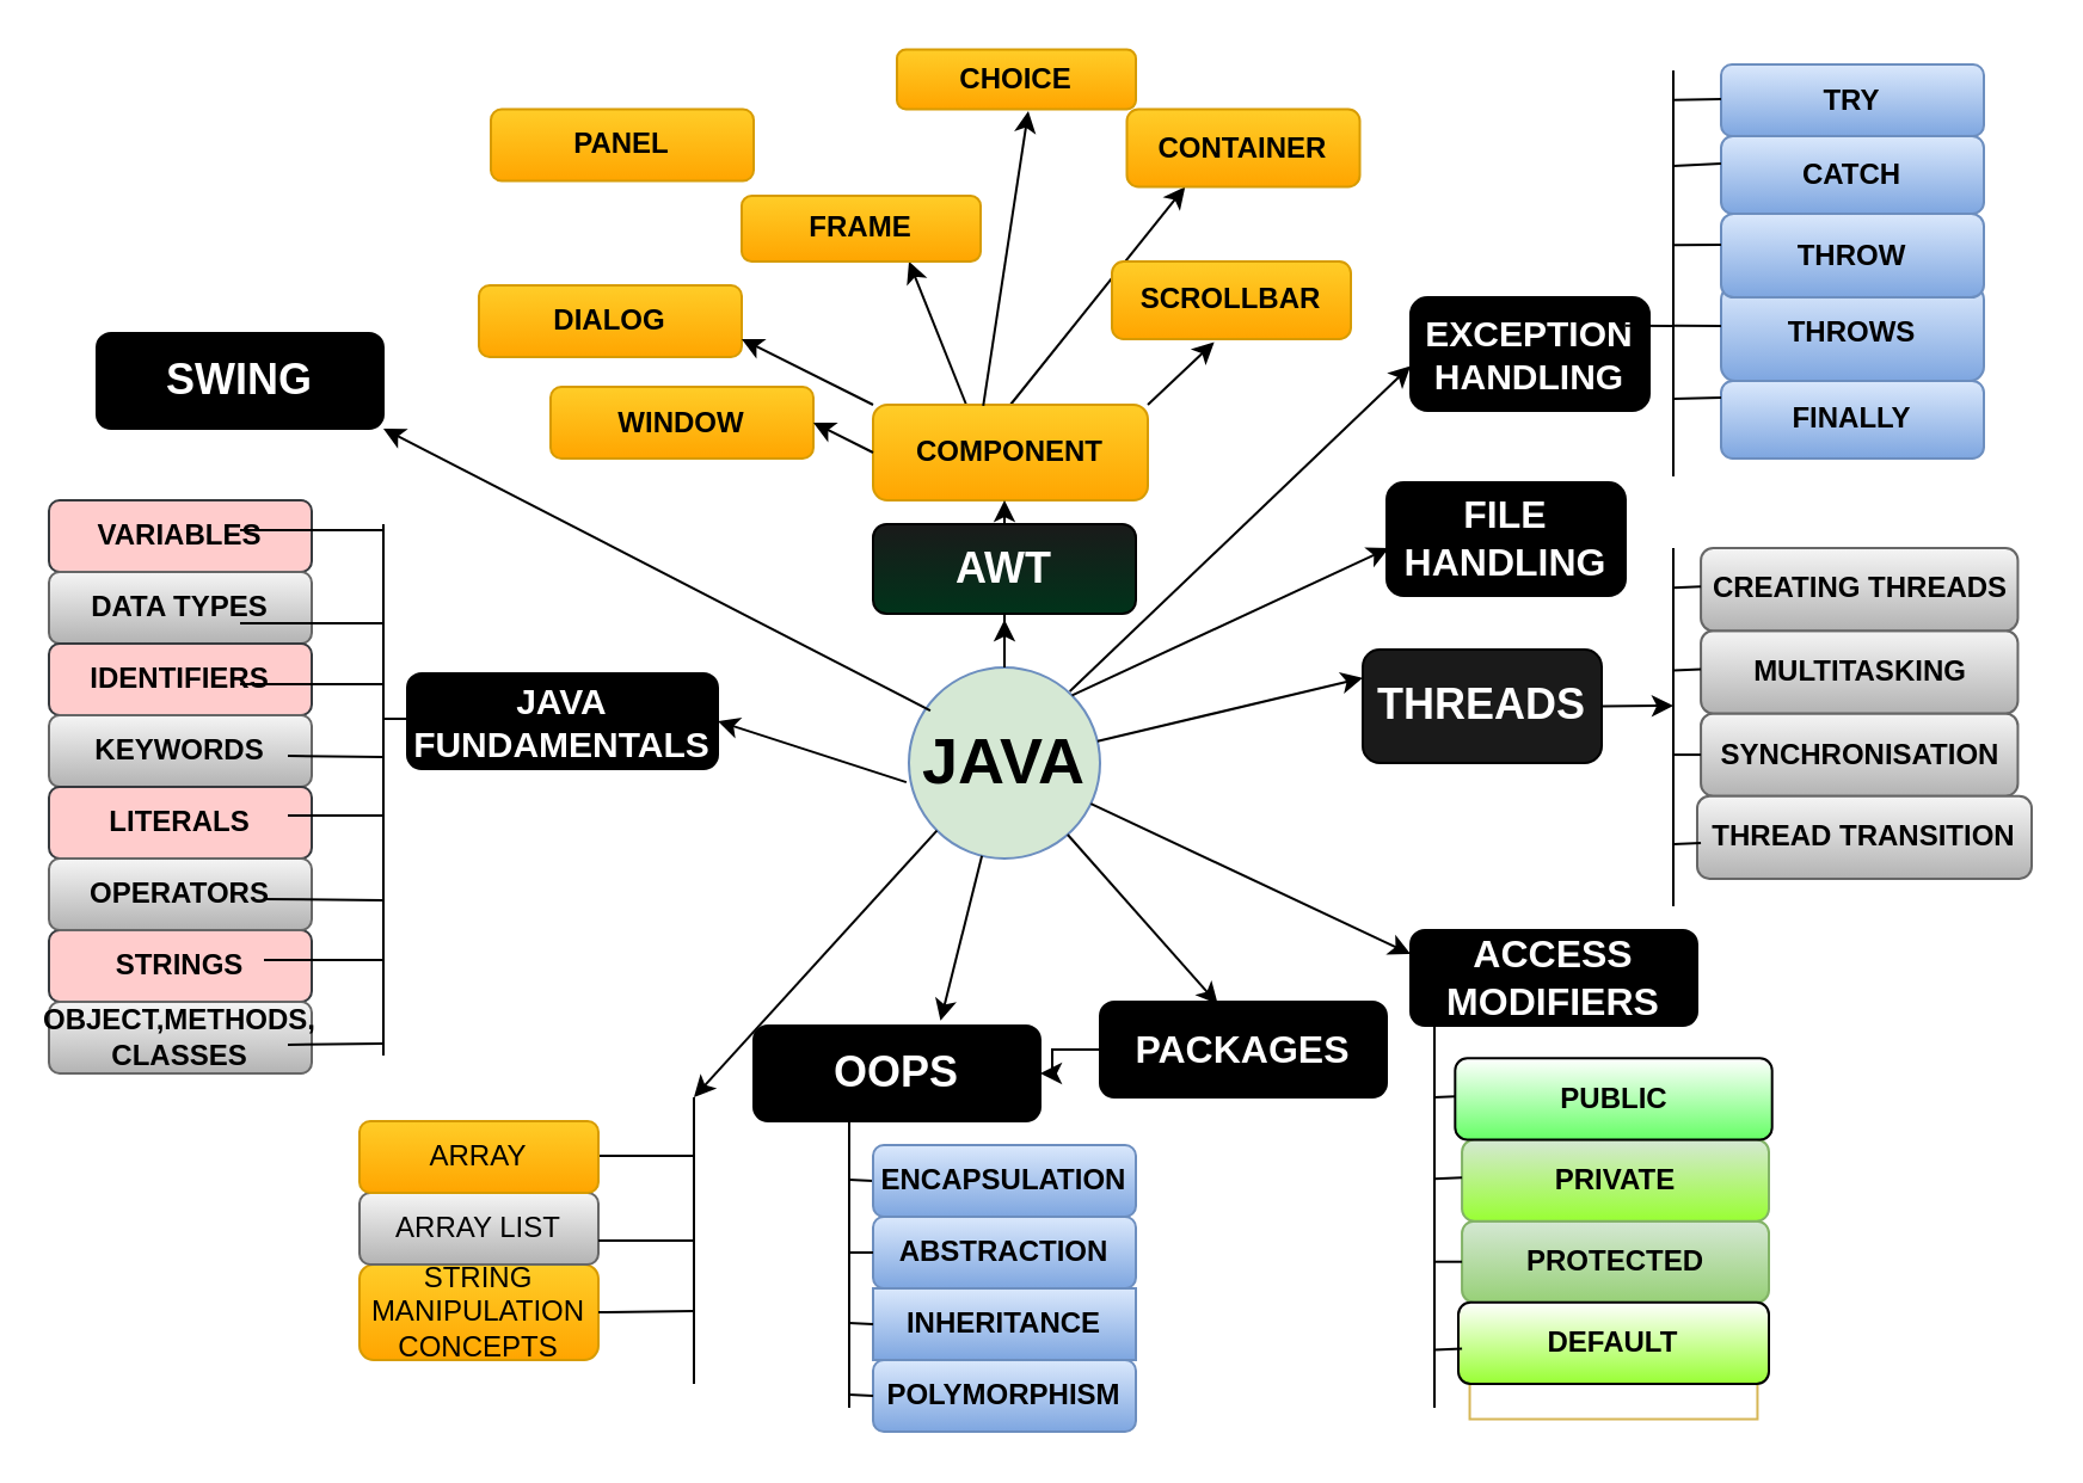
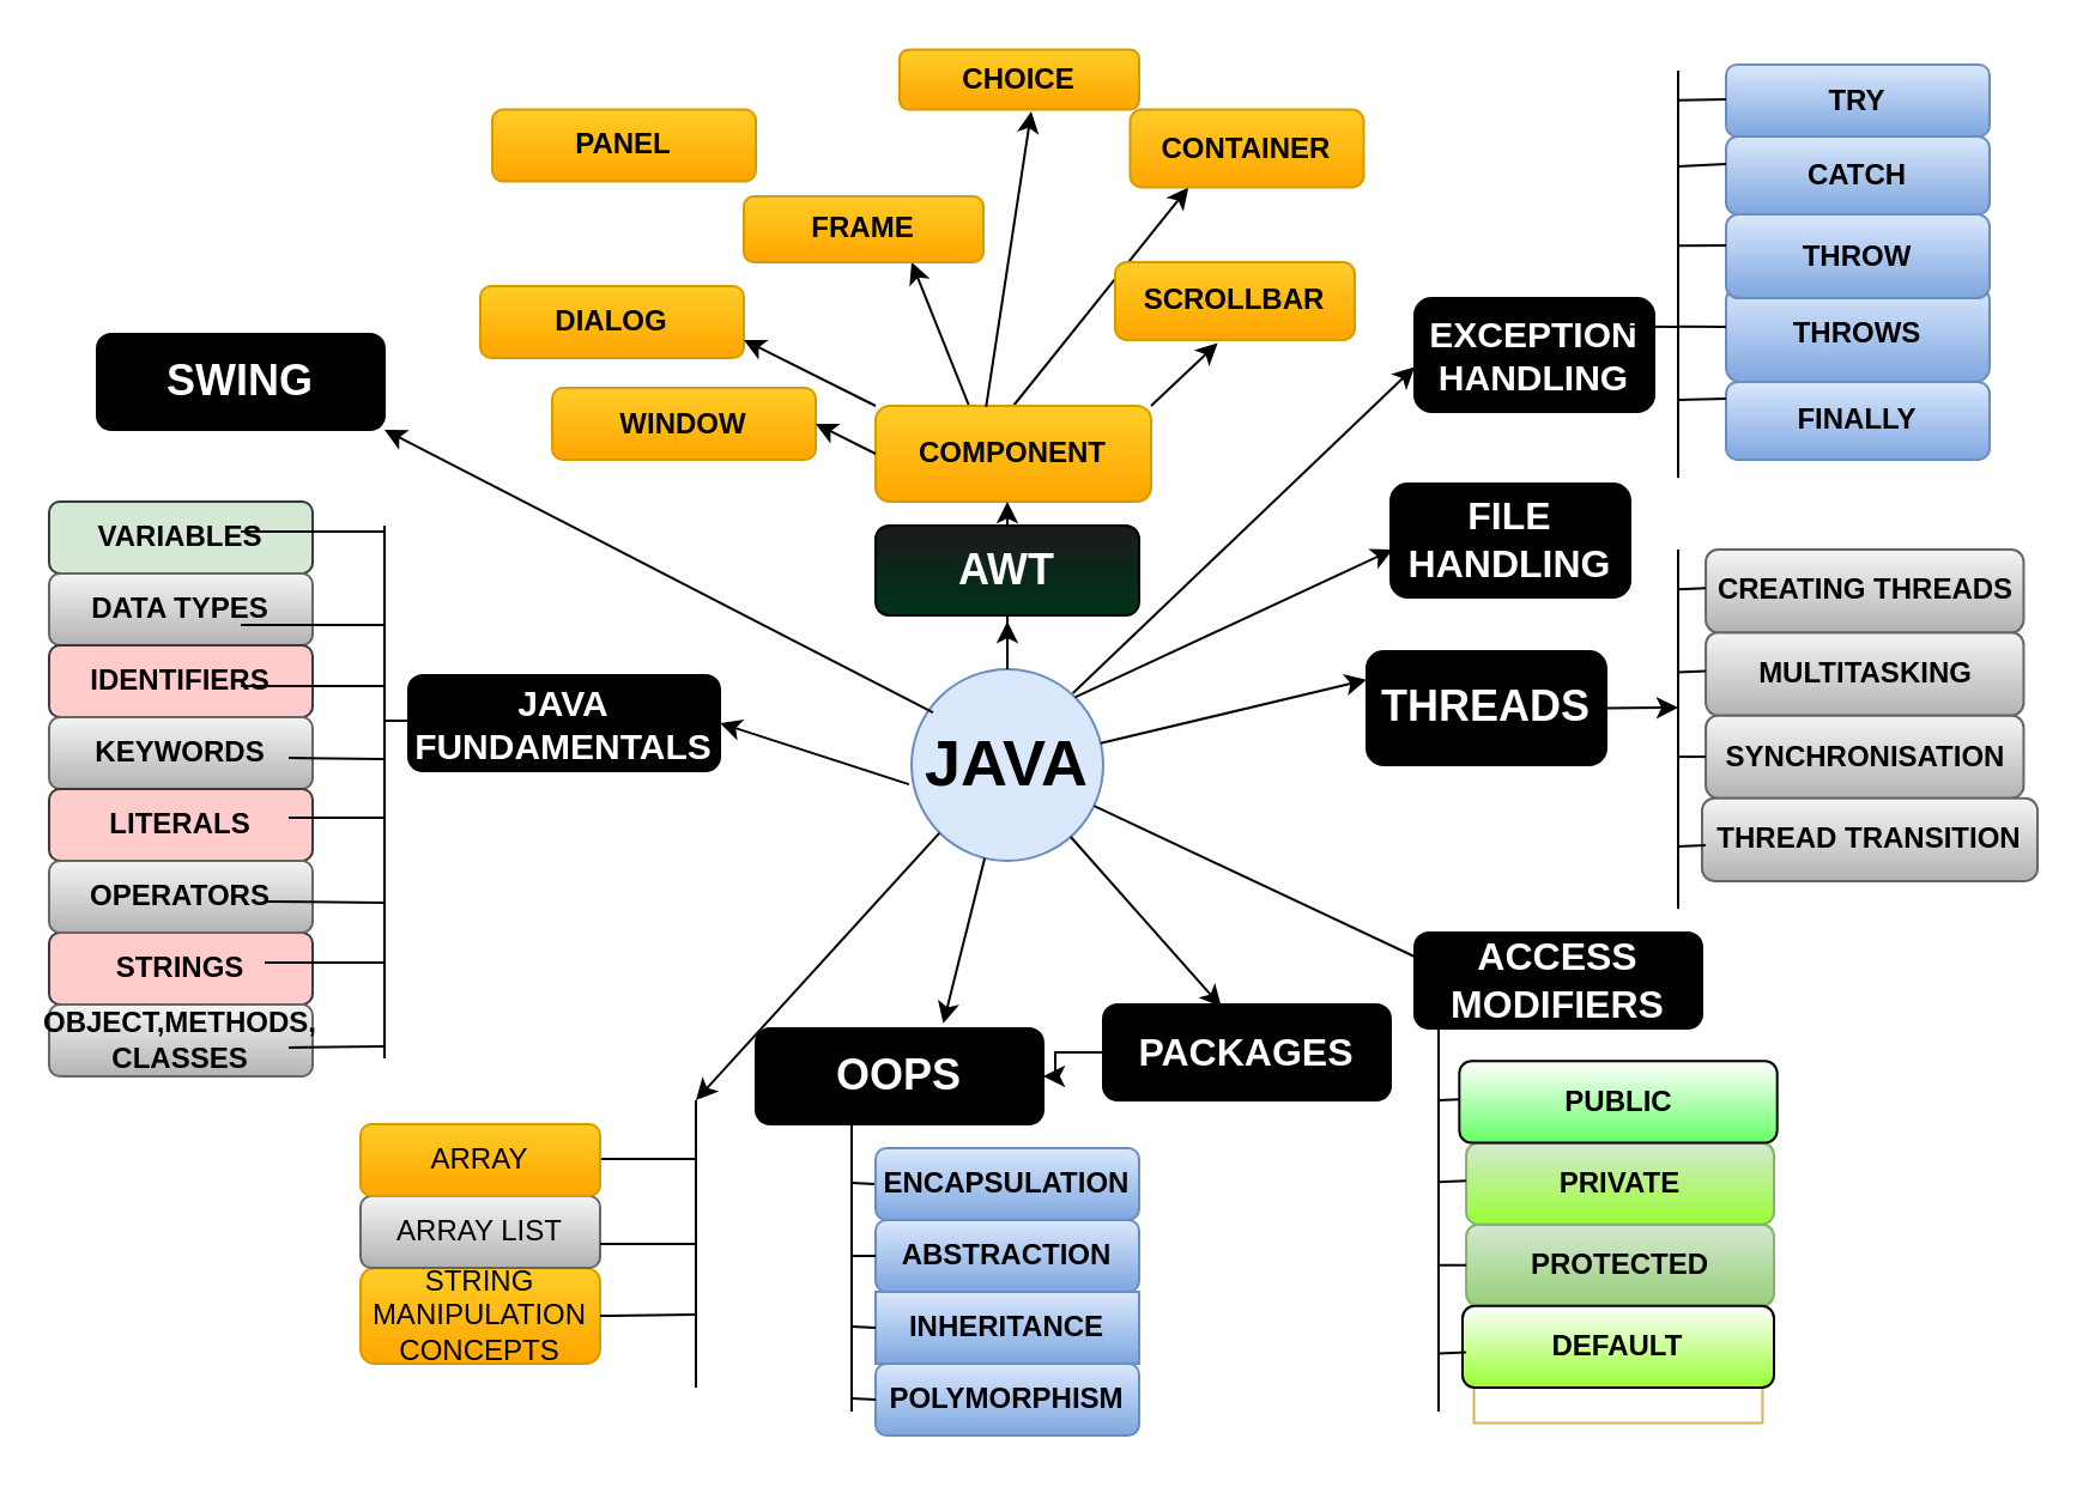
- <mxCell id="5" value="VARIABLES" style="rounded=1;whiteSpace=wrap;html=1;fillColor=#ffcccc;strokeColor=#36393d;fontStyle=1" vertex="1" parent="1"><mxGeometry y="209" width="110" height="30" as="geometry" x="20" /></mxCell>
+ <mxCell id="5" value="VARIABLES" style="rounded=1;whiteSpace=wrap;html=1;fillColor=#d5e8d4;strokeColor=#36393d;fontStyle=1;" vertex="1" parent="1"><mxGeometry y="209" width="110" height="30" as="geometry" x="20" /></mxCell>
- <mxCell id="44" value="THREADS" style="rounded=1;whiteSpace=wrap;html=1;fontColor=#FFFFFF;fillColor=#1a1a1a;fontStyle=1;fontSize=18;" vertex="1" parent="1"><mxGeometry x="570" y="271.5" width="100" height="47.5" as="geometry" /></mxCell>
+ <mxCell id="44" value="THREADS" style="rounded=1;whiteSpace=wrap;html=1;fontColor=#FFFFFF;fillColor=#000000;fontStyle=1;fontSize=18;" vertex="1" parent="1"><mxGeometry x="570" y="271.5" width="100" height="47.5" as="geometry" /></mxCell>
- <mxCell id="3" value="JAVA" style="ellipse;whiteSpace=wrap;html=1;aspect=fixed;fillColor=#d5e8d4;strokeColor=#6c8ebf;fontStyle=1;fontSize=27;" vertex="1" parent="1"><mxGeometry x="380" y="279" width="80" height="80" as="geometry" /></mxCell>
+ <mxCell id="3" value="JAVA" style="ellipse;whiteSpace=wrap;html=1;aspect=fixed;fillColor=#dae8fc;strokeColor=#6c8ebf;fontStyle=1;fontSize=27;" vertex="1" parent="1"><mxGeometry x="380" y="279" width="80" height="80" as="geometry" /></mxCell>
- <mxCell id="18" value="" style="endArrow=classic;html=1;entryX=0;entryY=0.25;entryDx=0;entryDy=0;" edge="1" parent="1" source="3" target="17"><mxGeometry width="50" height="50" relative="1" as="geometry"><mxPoint x="460" y="229" as="sourcePoint" /><mxPoint x="630" y="359.12" as="targetPoint" /><Array as="points" /></mxGeometry></mxCell>
+ <mxCell id="18" value="" style="endArrow=none;html=1;entryX=0;entryY=0.25;entryDx=0;entryDy=0;" edge="1" parent="1" source="3" target="17"><mxGeometry width="50" height="50" relative="1" as="geometry"><mxPoint x="460" y="229" as="sourcePoint" /><mxPoint x="630" y="359.12" as="targetPoint" /><Array as="points" /></mxGeometry></mxCell>
